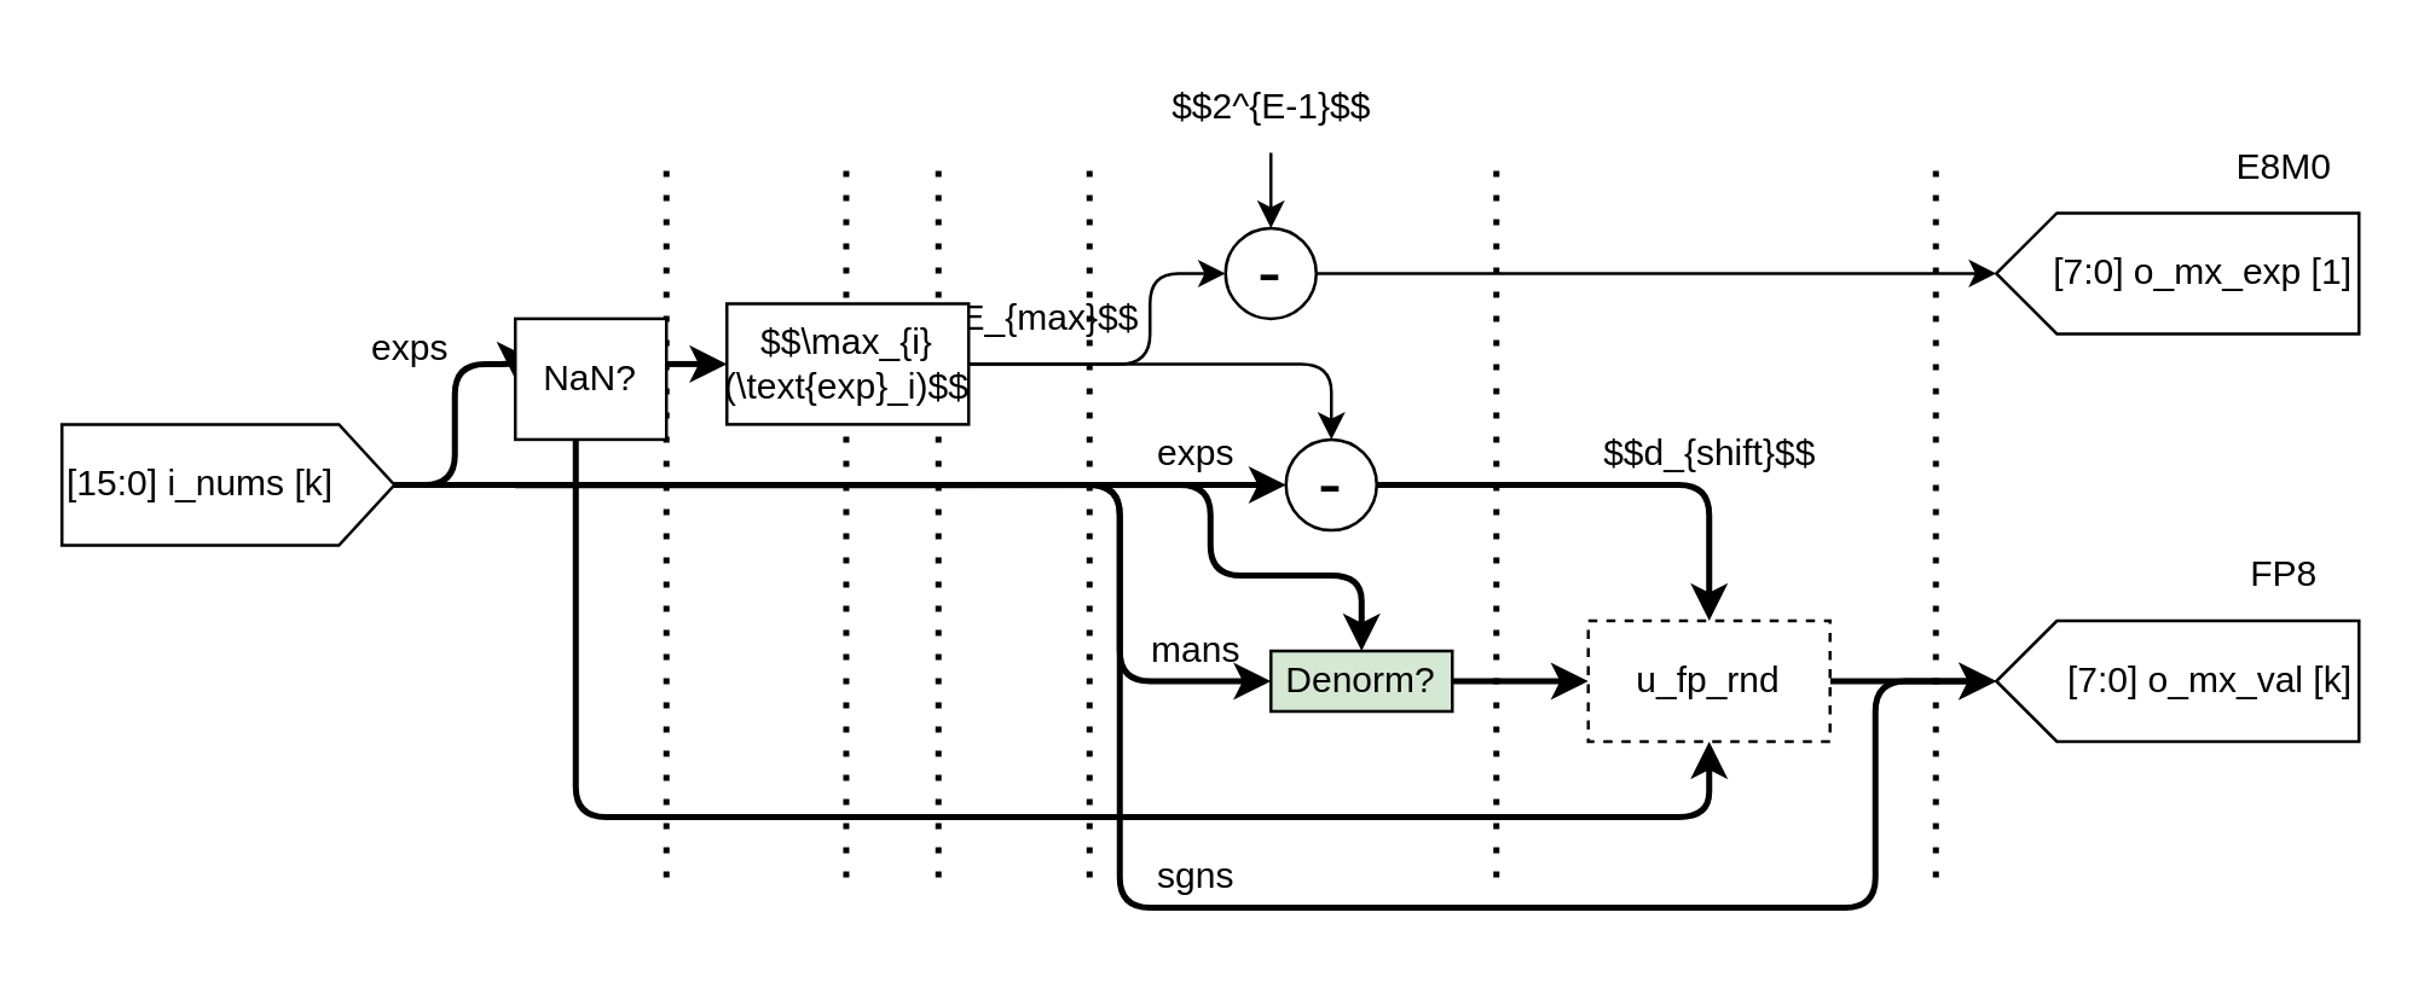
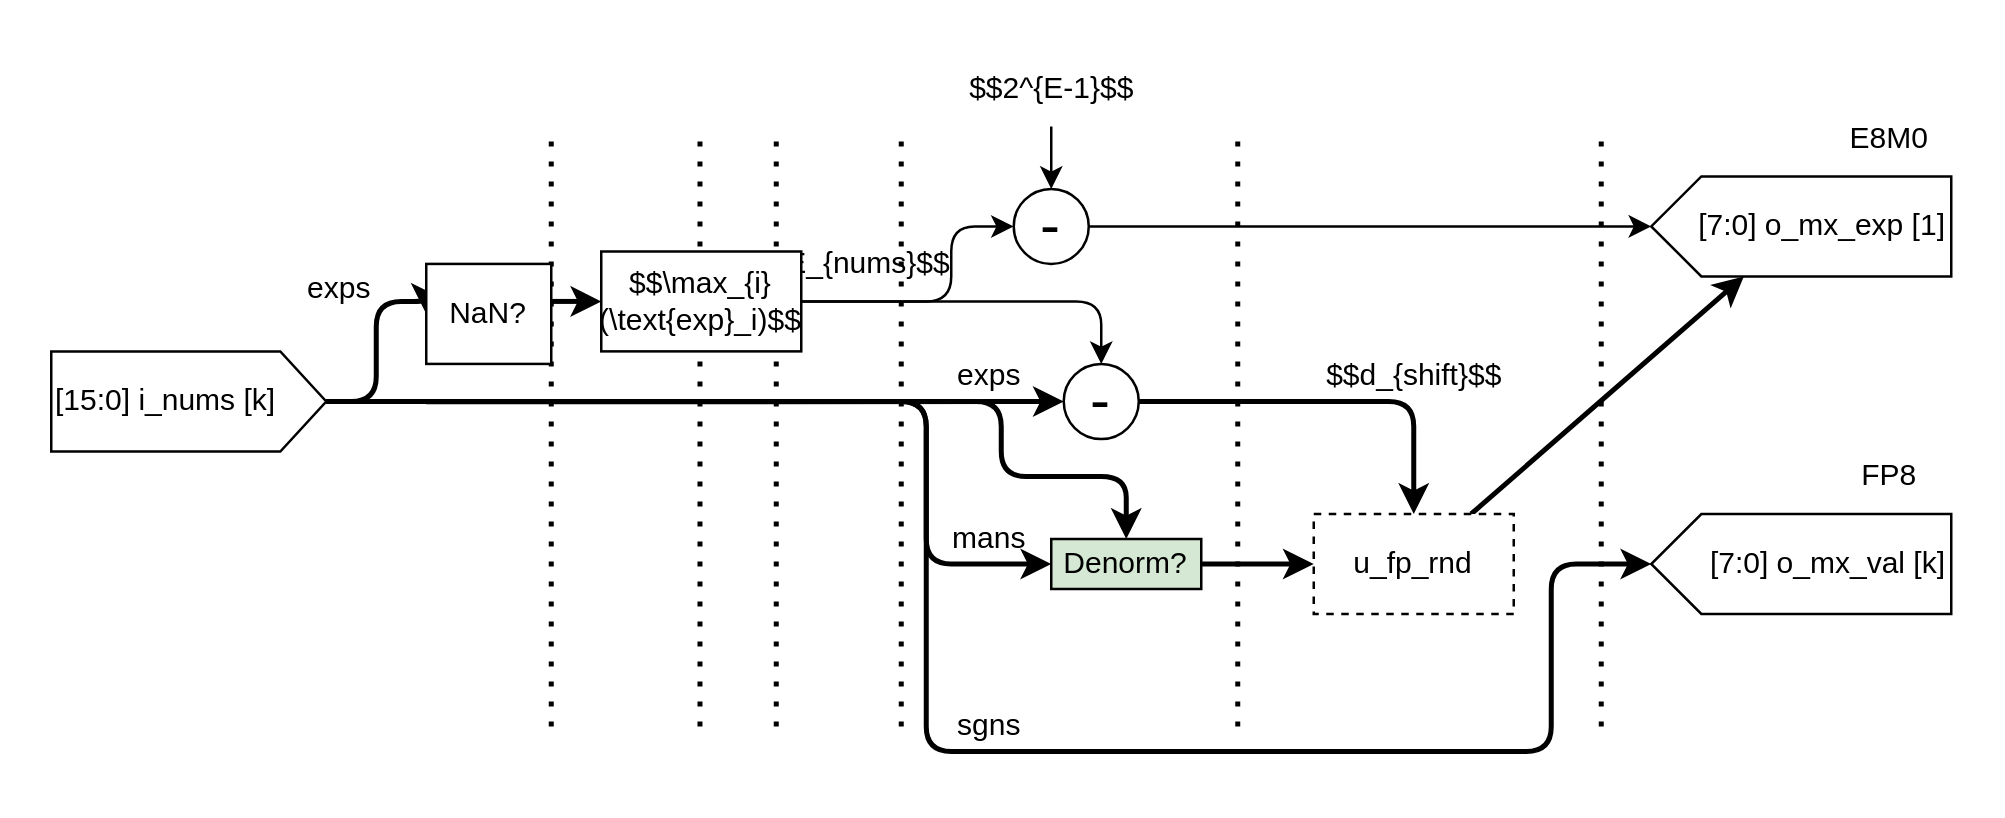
- <mxCell id="5" value="$$E_{max}$$" style="text;html=1;align=center;verticalAlign=middle;resizable=0;points=[];autosize=1;strokeColor=none;fillColor=none;fontSize=12;" vertex="1" parent="1"><mxGeometry x="290" y="90.05" width="100" height="30" as="geometry" /></mxCell>
+ <mxCell id="5" value="$$E_{nums}$$" style="text;html=1;align=center;verticalAlign=middle;resizable=0;points=[];autosize=1;strokeColor=none;fillColor=none;fontSize=12;" vertex="1" parent="1"><mxGeometry x="290" y="90.05" width="100" height="30" as="geometry" /></mxCell>
- <mxCell id="16" style="edgeStyle=none;html=1;entryX=0.5;entryY=1;entryDx=0;entryDy=0;strokeWidth=2;" edge="1" parent="1" source="17" target="14"><mxGeometry relative="1" as="geometry" /></mxCell>
+ <mxCell id="16" style="edgeStyle=none;html=1;strokeWidth=2;" edge="1" parent="1" source="17" target="15"><mxGeometry relative="1" as="geometry" /></mxCell>
- <mxCell id="32" style="edgeStyle=orthogonalEdgeStyle;html=1;entryX=0.5;entryY=1;entryDx=0;entryDy=0;strokeWidth=2;" edge="1" parent="1" source="33" target="17"><mxGeometry relative="1" as="geometry"><Array as="points"><mxPoint x="190" y="270" /><mxPoint x="565" y="270" /></Array></mxGeometry></mxCell>
